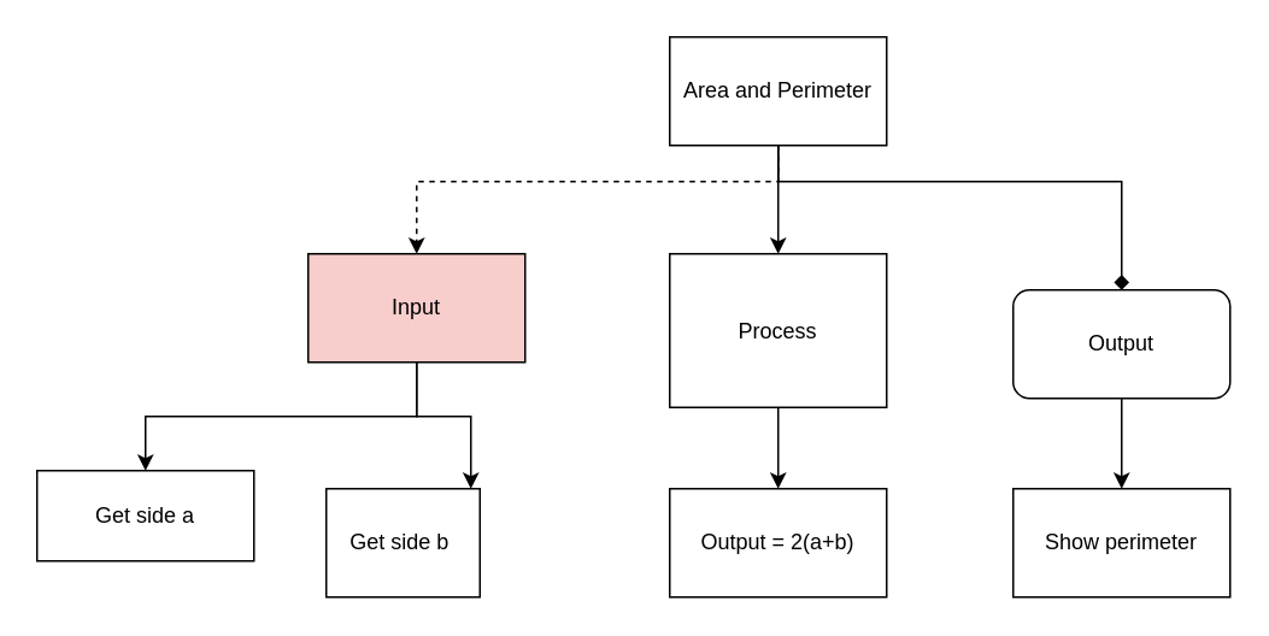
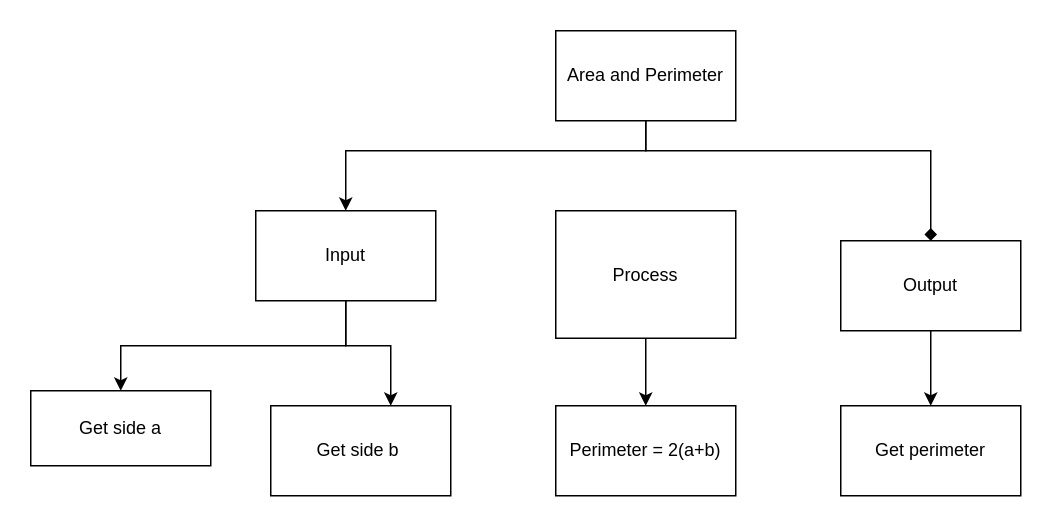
- <mxCell id="3" style="edgeStyle=orthogonalEdgeStyle;html=1;rounded=0;dashed=1;" parent="1" source="5" target="10" edge="1"><mxGeometry relative="1" as="geometry"><Array as="points"><mxPoint x="430" y="100" /><mxPoint x="230" y="100" /></Array></mxGeometry></mxCell>
+ <mxCell id="3" style="edgeStyle=orthogonalEdgeStyle;html=1;rounded=0;" parent="1" source="5" target="10" edge="1"><mxGeometry relative="1" as="geometry"><Array as="points"><mxPoint x="430" y="100" /><mxPoint x="230" y="100" /></Array></mxGeometry></mxCell>
- <mxCell id="2" style="edgeStyle=none;html=1;entryX=0.5;entryY=0;entryDx=0;entryDy=0;" parent="1" source="5" target="7" edge="1"><mxGeometry relative="1" as="geometry" /></mxCell>
- <mxCell id="10" value="Input" style="rounded=0;whiteSpace=wrap;html=1;fillColor=#f8cecc;" parent="1" vertex="1"><mxGeometry x="170" y="140" width="120" height="60" as="geometry" /></mxCell>
+ <mxCell id="10" value="Input" style="rounded=0;whiteSpace=wrap;html=1;" parent="1" vertex="1"><mxGeometry x="170" y="140" width="120" height="60" as="geometry" /></mxCell>
- <mxCell id="12" value="Output" style="whiteSpace=wrap;html=1;rounded=1;" parent="1" vertex="1"><mxGeometry x="560" y="160" width="120" height="60" as="geometry" /></mxCell>
+ <mxCell id="12" value="Output" style="rounded=0;whiteSpace=wrap;html=1;" parent="1" vertex="1"><mxGeometry x="560" y="160" width="120" height="60" as="geometry" /></mxCell>
- <mxCell id="13" value="Get side b&amp;nbsp;" style="rounded=0;whiteSpace=wrap;html=1;" parent="1" vertex="1"><mxGeometry x="180" y="270" width="85" height="60" as="geometry" /></mxCell>
+ <mxCell id="13" value="Get side b&amp;nbsp;" style="rounded=0;whiteSpace=wrap;html=1;" parent="1" vertex="1"><mxGeometry x="180" y="270" width="120" height="60" as="geometry" /></mxCell>
- <mxCell id="15" value="Output = 2(a+b)" style="rounded=0;whiteSpace=wrap;html=1;" parent="1" vertex="1"><mxGeometry x="370" y="270" width="120" height="60" as="geometry" /></mxCell>
+ <mxCell id="15" value="Perimeter = 2(a+b)" style="rounded=0;whiteSpace=wrap;html=1;" parent="1" vertex="1"><mxGeometry x="370" y="270" width="120" height="60" as="geometry" /></mxCell>
- <mxCell id="16" value="Show perimeter" style="rounded=0;whiteSpace=wrap;html=1;" parent="1" vertex="1"><mxGeometry x="560" y="270" width="120" height="60" as="geometry" /></mxCell>
+ <mxCell id="16" value="Get perimeter" style="rounded=0;whiteSpace=wrap;html=1;" parent="1" vertex="1"><mxGeometry x="560" y="270" width="120" height="60" as="geometry" /></mxCell>
